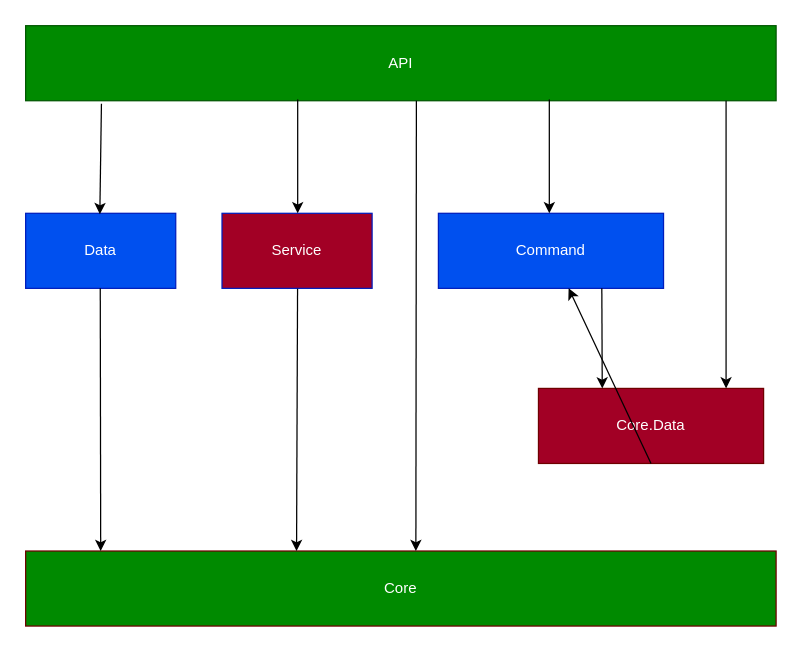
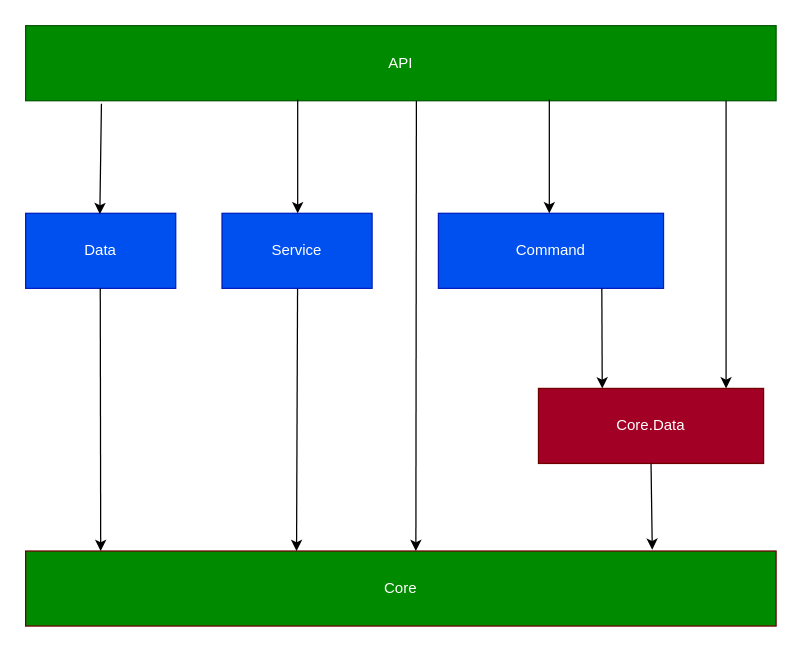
- <mxCell id="5" value="Service" style="rounded=0;whiteSpace=wrap;html=1;fillColor=#a20025;strokeColor=#001DBC;fontColor=#ffffff;" parent="1" vertex="1"><mxGeometry x="177" y="170" width="120" height="60" as="geometry" /></mxCell>
+ <mxCell id="5" value="Service" style="rounded=0;whiteSpace=wrap;html=1;fillColor=#0050ef;strokeColor=#001DBC;fontColor=#ffffff;" parent="1" vertex="1"><mxGeometry x="177" y="170" width="120" height="60" as="geometry" /></mxCell>
- <mxCell id="16" value="" style="endArrow=classic;html=1;rounded=0;exitX=0.5;exitY=1;exitDx=0;exitDy=0;fontColor=#000000;" parent="1" source="3" target="4" edge="1"><mxGeometry width="50" height="50" relative="1" as="geometry"><mxPoint x="405" y="240" as="sourcePoint" /><mxPoint x="406.2" y="448.02" as="targetPoint" /></mxGeometry></mxCell>
+ <mxCell id="16" value="" style="endArrow=classic;html=1;rounded=0;exitX=0.5;exitY=1;exitDx=0;exitDy=0;entryX=0.835;entryY=-0.017;entryDx=0;entryDy=0;entryPerimeter=0;fontColor=#000000;" parent="1" source="3" target="2" edge="1"><mxGeometry width="50" height="50" relative="1" as="geometry"><mxPoint x="405" y="240" as="sourcePoint" /><mxPoint x="406.2" y="448.02" as="targetPoint" /></mxGeometry></mxCell>
